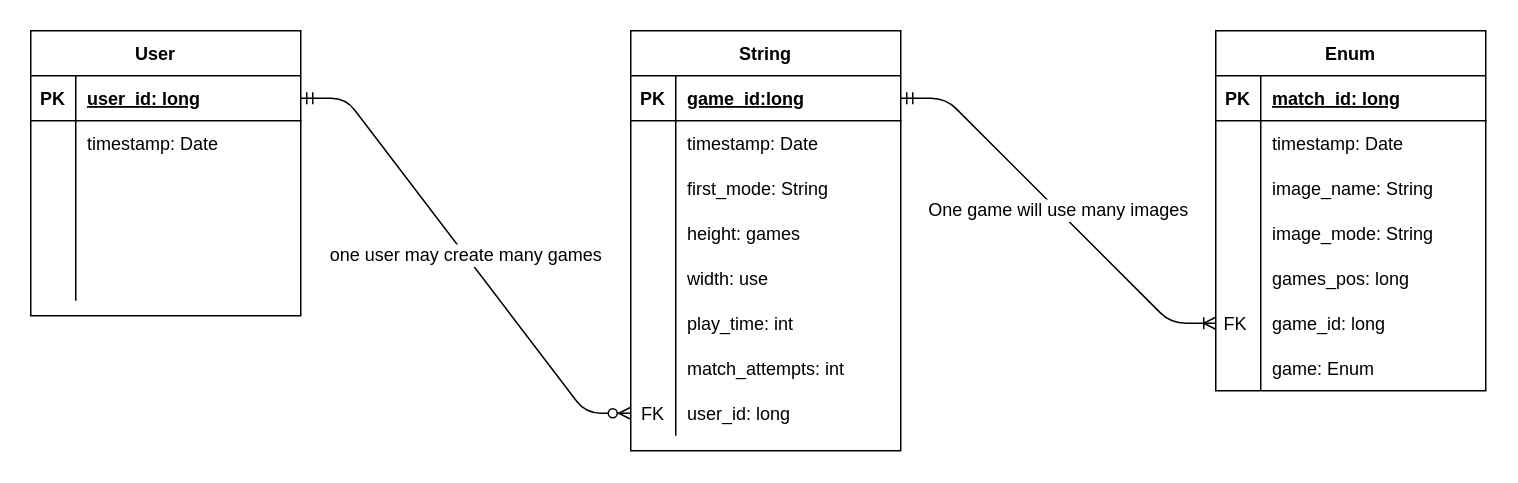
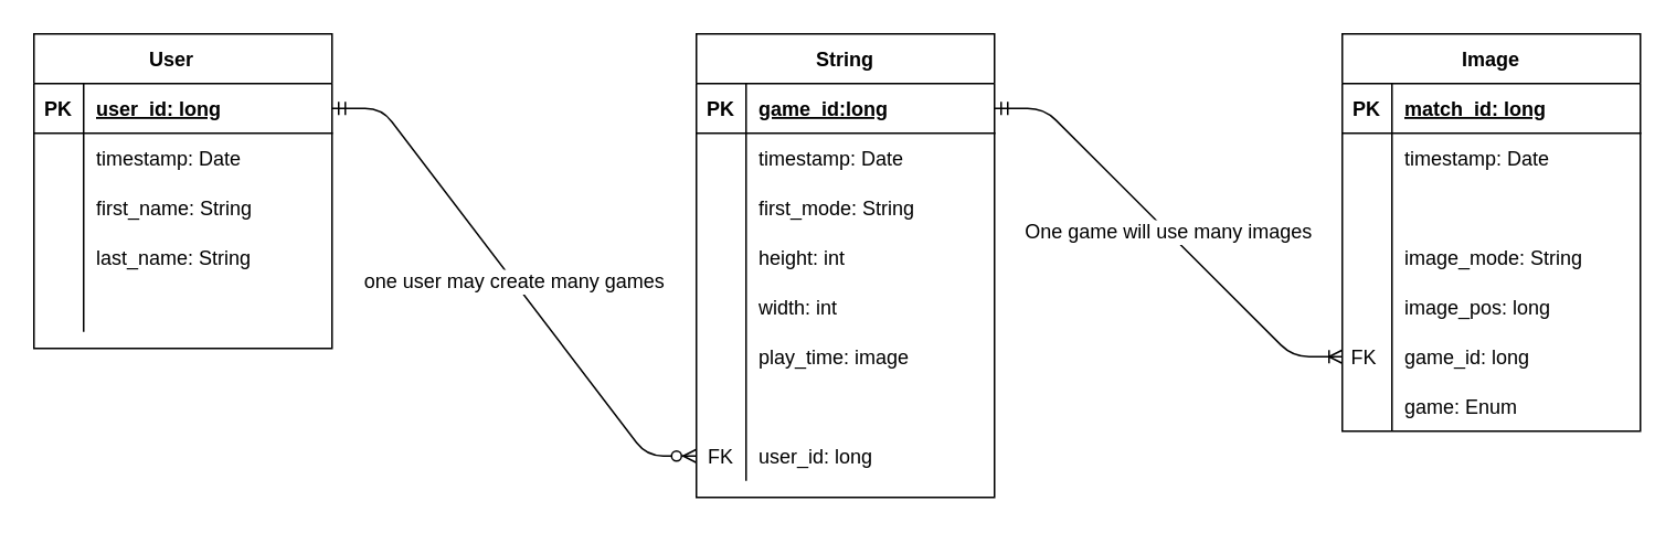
- <mxCell id="18" value="Enum" style="shape=table;startSize=30;container=1;collapsible=1;childLayout=tableLayout;fixedRows=1;rowLines=0;fontStyle=1;align=center;resizeLast=1;" parent="1" vertex="1"><mxGeometry x="810" width="180" height="240" as="geometry" y="20" /></mxCell>
+ <mxCell id="18" value="Image" style="shape=table;startSize=30;container=1;collapsible=1;childLayout=tableLayout;fixedRows=1;rowLines=0;fontStyle=1;align=center;resizeLast=1;" parent="1" vertex="1"><mxGeometry x="810" width="180" height="240" as="geometry" y="20" /></mxCell>
+ <mxCell id="11" value="first_name: String" style="shape=partialRectangle;connectable=0;fillColor=none;top=0;left=0;bottom=0;right=0;align=left;spacingLeft=6;overflow=hidden;" parent="9" vertex="1"><mxGeometry x="30" width="150" height="30" as="geometry" /></mxCell>
- <mxCell id="27" value="image_name: String" style="shape=partialRectangle;connectable=0;fillColor=none;top=0;left=0;bottom=0;right=0;align=left;spacingLeft=6;overflow=hidden;" parent="25" vertex="1"><mxGeometry x="30" width="150" height="30" as="geometry" /></mxCell>
+ <mxCell id="14" value="last_name: String" style="shape=partialRectangle;connectable=0;fillColor=none;top=0;left=0;bottom=0;right=0;align=left;spacingLeft=6;overflow=hidden;" parent="12" vertex="1"><mxGeometry x="30" width="150" height="30" as="geometry" /></mxCell>
- <mxCell id="52" value="height: games" style="shape=partialRectangle;connectable=0;fillColor=none;top=0;left=0;bottom=0;right=0;align=left;spacingLeft=6;overflow=hidden;" parent="50" vertex="1"><mxGeometry x="30" width="150" height="30" as="geometry" /></mxCell>
+ <mxCell id="52" value="height: int" style="shape=partialRectangle;connectable=0;fillColor=none;top=0;left=0;bottom=0;right=0;align=left;spacingLeft=6;overflow=hidden;" parent="50" vertex="1"><mxGeometry x="30" width="150" height="30" as="geometry" /></mxCell>
- <mxCell id="55" value="width: use" style="shape=partialRectangle;connectable=0;fillColor=none;top=0;left=0;bottom=0;right=0;align=left;spacingLeft=6;overflow=hidden;" parent="53" vertex="1"><mxGeometry x="30" width="150" height="30" as="geometry" /></mxCell>
+ <mxCell id="55" value="width: int" style="shape=partialRectangle;connectable=0;fillColor=none;top=0;left=0;bottom=0;right=0;align=left;spacingLeft=6;overflow=hidden;" parent="53" vertex="1"><mxGeometry x="30" width="150" height="30" as="geometry" /></mxCell>
- <mxCell id="33" value="games_pos: long" style="shape=partialRectangle;connectable=0;fillColor=none;top=0;left=0;bottom=0;right=0;align=left;spacingLeft=6;overflow=hidden;" parent="31" vertex="1"><mxGeometry x="30" width="150" height="30" as="geometry" /></mxCell>
+ <mxCell id="33" value="image_pos: long" style="shape=partialRectangle;connectable=0;fillColor=none;top=0;left=0;bottom=0;right=0;align=left;spacingLeft=6;overflow=hidden;" parent="31" vertex="1"><mxGeometry x="30" width="150" height="30" as="geometry" /></mxCell>
- <mxCell id="58" value="play_time: int" style="shape=partialRectangle;connectable=0;fillColor=none;top=0;left=0;bottom=0;right=0;align=left;spacingLeft=6;overflow=hidden;" parent="56" vertex="1"><mxGeometry x="30" width="150" height="30" as="geometry" /></mxCell>
+ <mxCell id="58" value="play_time: image" style="shape=partialRectangle;connectable=0;fillColor=none;top=0;left=0;bottom=0;right=0;align=left;spacingLeft=6;overflow=hidden;" parent="56" vertex="1"><mxGeometry x="30" width="150" height="30" as="geometry" /></mxCell>
- <mxCell id="61" value="match_attempts: int" style="shape=partialRectangle;connectable=0;fillColor=none;top=0;left=0;bottom=0;right=0;align=left;spacingLeft=6;overflow=hidden;" vertex="1" parent="59"><mxGeometry x="30" width="150" height="30" as="geometry" /></mxCell>
